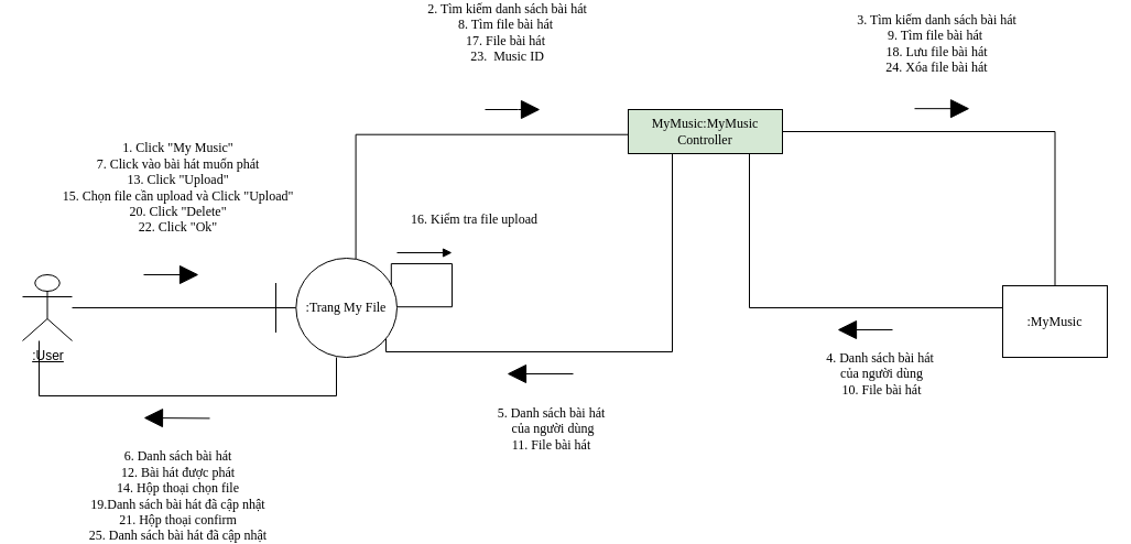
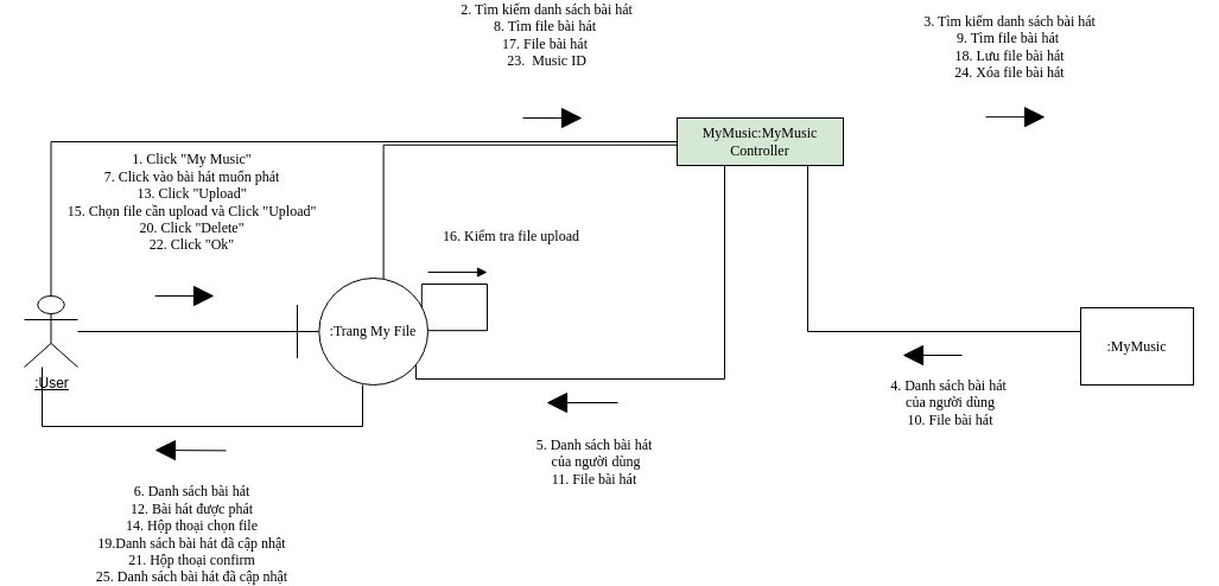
- <mxCell id="4" style="edgeStyle=orthogonalEdgeStyle;rounded=0;orthogonalLoop=1;jettySize=auto;html=1;endArrow=none;endFill=0;fontSize=12;" edge="1" parent="1" source="6" target="11"><mxGeometry relative="1" as="geometry" /></mxCell>
+ <mxCell id="4" style="edgeStyle=orthogonalEdgeStyle;rounded=0;orthogonalLoop=1;jettySize=auto;html=1;endArrow=none;endFill=0;fontSize=12;" edge="1" parent="1" source="6" target="3"><mxGeometry relative="1" as="geometry" /></mxCell>
